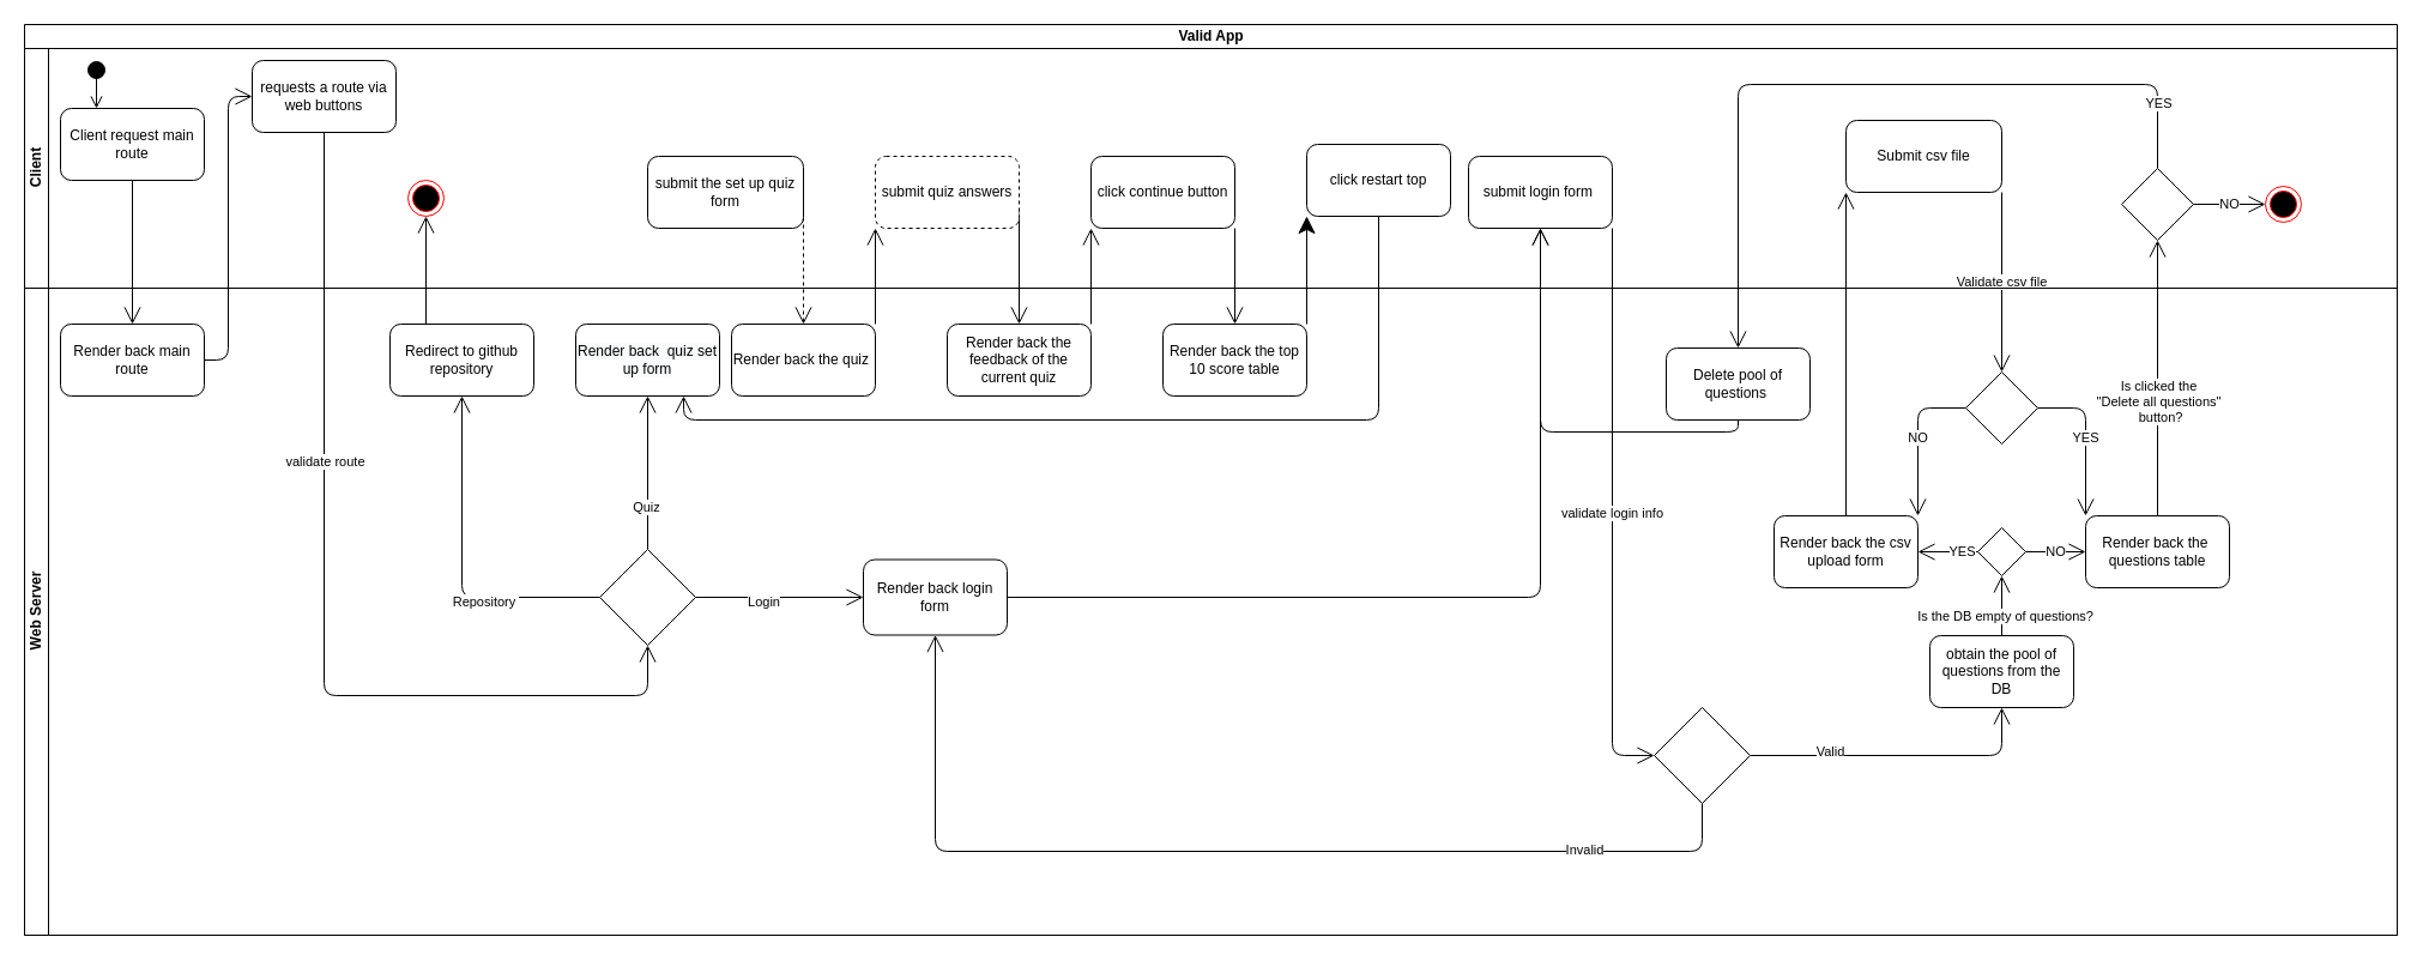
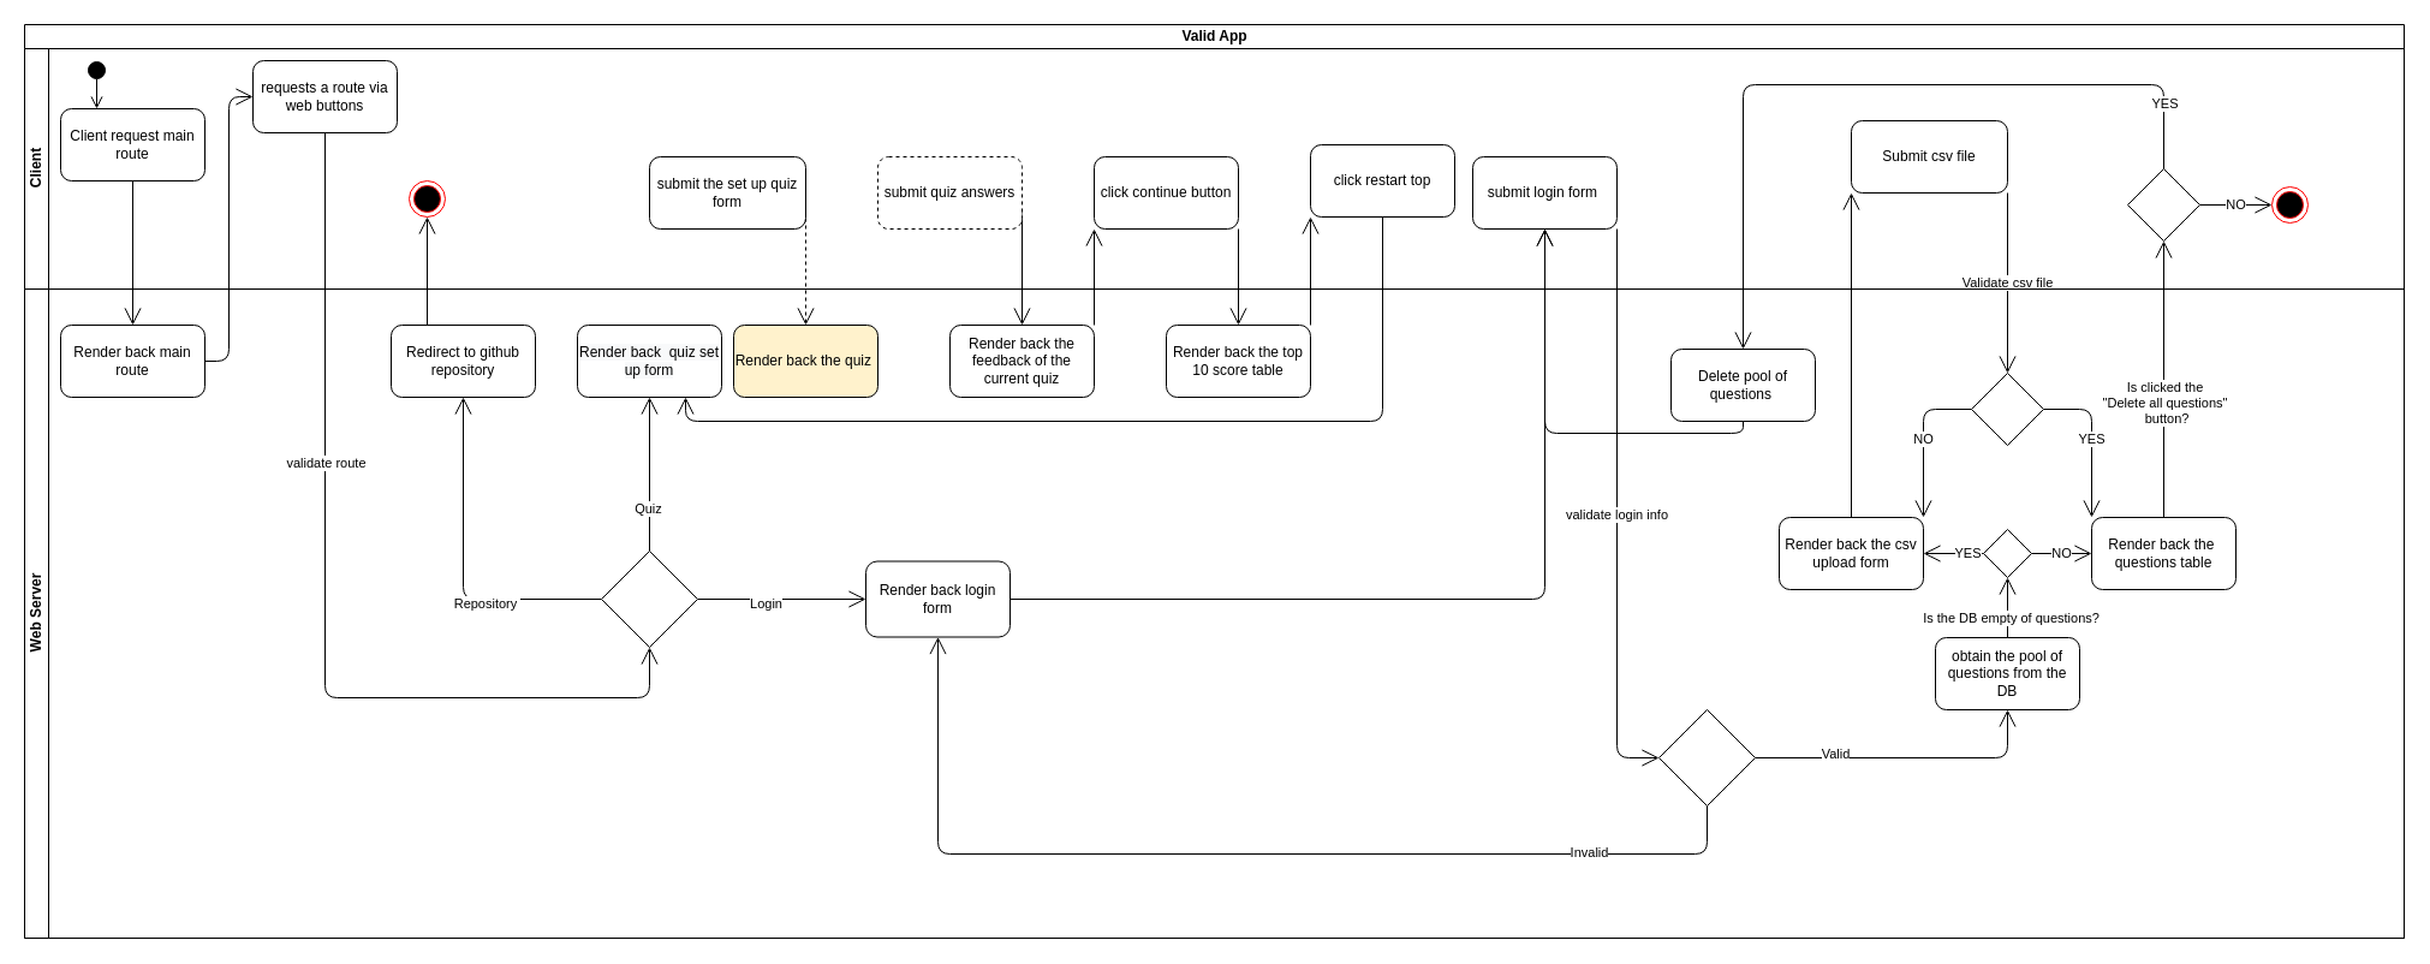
- <mxCell id="13" value="" style="endArrow=classic;endFill=1;endSize=12;html=1;entryX=0;entryY=1;entryDx=0;entryDy=0;exitX=1;exitY=0;exitDx=0;exitDy=0;" edge="1" parent="2" source="36" target="31"><mxGeometry width="160" relative="1" as="geometry"><mxPoint x="950" y="200" as="sourcePoint" /><mxPoint x="1110" y="200" as="targetPoint" /></mxGeometry></mxCell>
+ <mxCell id="13" value="" style="endArrow=open;endFill=1;endSize=12;html=1;entryX=0;entryY=1;entryDx=0;entryDy=0;exitX=1;exitY=0;exitDx=0;exitDy=0;" edge="1" parent="2" source="36" target="31"><mxGeometry width="160" relative="1" as="geometry"><mxPoint x="950" y="200" as="sourcePoint" /><mxPoint x="1110" y="200" as="targetPoint" /></mxGeometry></mxCell>
- <mxCell id="9" value="" style="endArrow=open;endFill=1;endSize=12;html=1;exitX=1;exitY=0;exitDx=0;exitDy=0;entryX=0;entryY=1;entryDx=0;entryDy=0;" edge="1" parent="2" source="46" target="33"><mxGeometry width="160" relative="1" as="geometry"><mxPoint x="690" y="330" as="sourcePoint" /><mxPoint x="850" y="330" as="targetPoint" /></mxGeometry></mxCell>
- <mxCell id="46" value="Render back the quiz&amp;nbsp;" style="rounded=1;whiteSpace=wrap;html=1;" vertex="1" parent="35"><mxGeometry x="590" y="30" width="120" height="60" as="geometry" /></mxCell>
+ <mxCell id="46" value="Render back the quiz&amp;nbsp;" style="rounded=1;whiteSpace=wrap;html=1;fillColor=#fff2cc;" vertex="1" parent="35"><mxGeometry x="590" y="30" width="120" height="60" as="geometry" /></mxCell>
